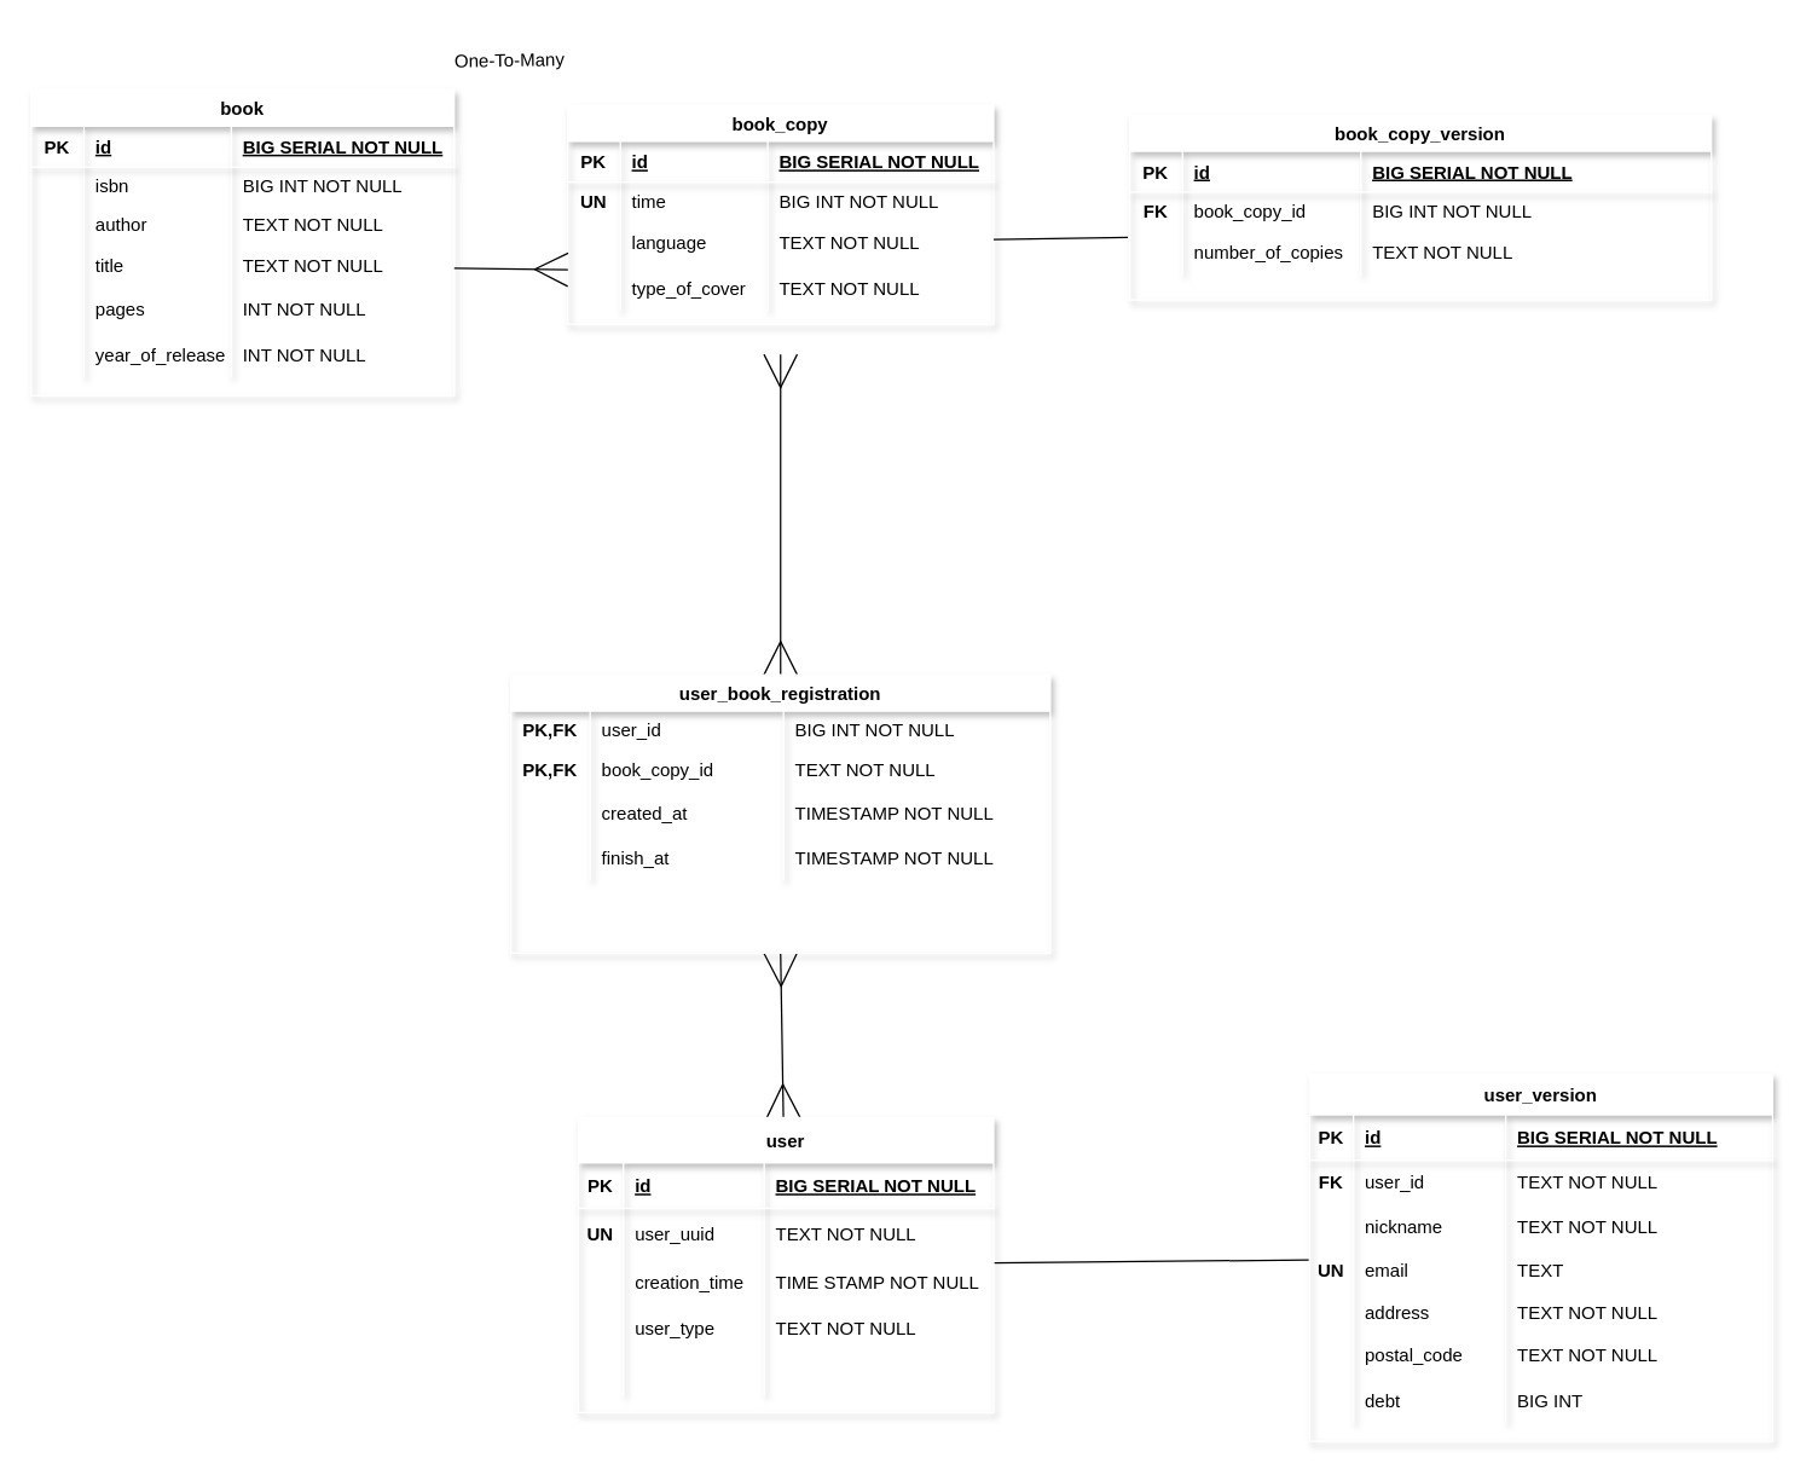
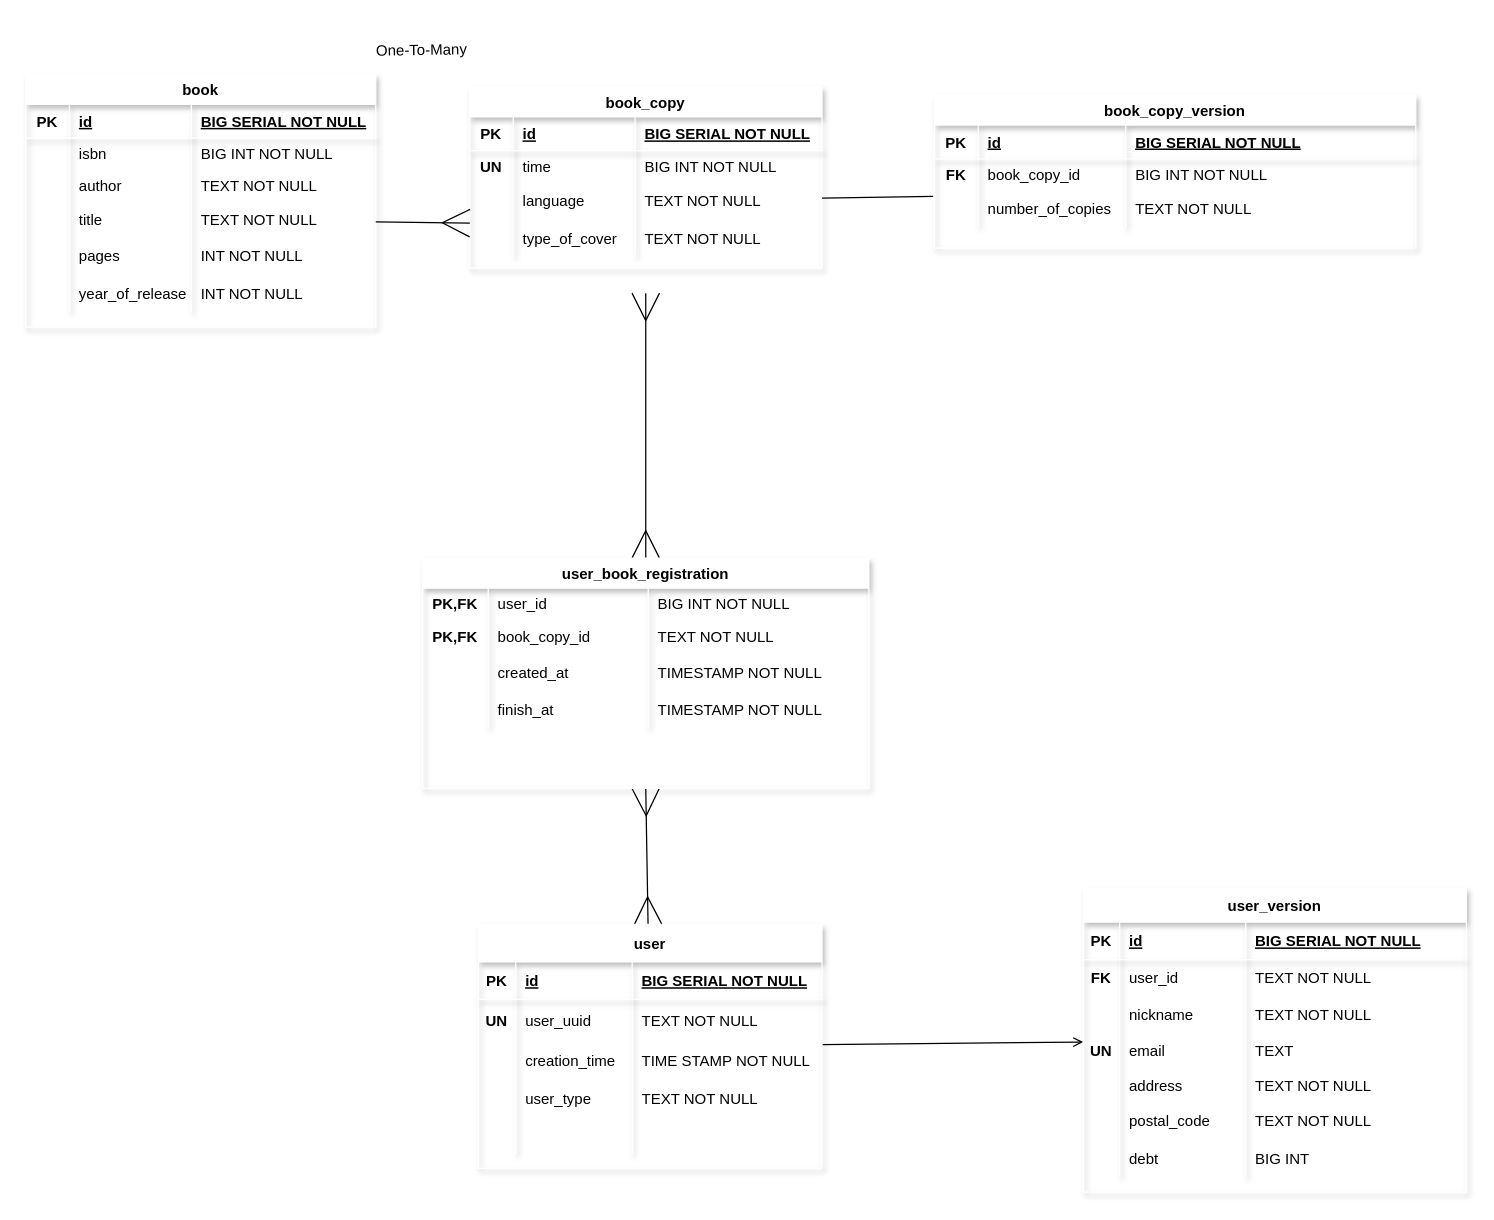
- <mxCell id="27" style="edgeStyle=none;rounded=0;orthogonalLoop=1;jettySize=auto;html=1;strokeColor=#000000;endArrow=none;endFill=0;" edge="1" parent="1" source="29" target="50"><mxGeometry relative="1" as="geometry" /></mxCell>
+ <mxCell id="27" style="edgeStyle=none;rounded=0;orthogonalLoop=1;jettySize=auto;html=1;strokeColor=#000000;endArrow=open;endFill=0;" edge="1" parent="1" source="29" target="50"><mxGeometry relative="1" as="geometry" /></mxCell>
